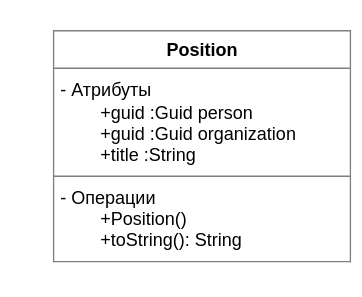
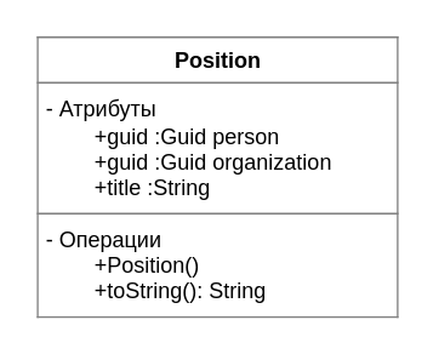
- <mxCell id="2" value="&lt;table border=&quot;1&quot; width=&quot;100%&quot; height=&quot;100%&quot; cellpadding=&quot;4&quot; style=&quot;width:100%;height:100%;border-collapse:collapse;&quot;&gt;&lt;tbody&gt;&lt;tr&gt;&lt;th align=&quot;center&quot;&gt;&lt;b&gt;Position&lt;/b&gt;&lt;/th&gt;&lt;/tr&gt;&lt;tr align=&quot;left&quot;&gt;&lt;td&gt;- Атрибуты&lt;br&gt;&lt;span style=&quot;white-space: pre;&quot;&gt;&#09;&lt;/span&gt;+guid :Guid person&lt;br&gt;&lt;span style=&quot;white-space: pre;&quot;&gt;&#09;&lt;/span&gt;+guid :Guid organization&lt;br&gt;&lt;div class=&quot;Box-sc-g0xbh4-0 code-navigation-cursor&quot; data-testid=&quot;navigation-cursor&quot; style=&quot;top: 180px; left: 553px;&quot; aria-hidden=&quot;true&quot;&gt; &lt;/div&gt;&lt;span style=&quot;white-space: pre;&quot;&gt;&#09;&lt;/span&gt;+title :String&lt;span style=&quot;white-space: pre;&quot;&gt;&#09;&lt;/span&gt;&lt;/td&gt;&lt;/tr&gt;&lt;tr&gt;&lt;td&gt;- Операции&lt;br&gt;&lt;div align=&quot;left&quot;&gt;&lt;span style=&quot;white-space: pre;&quot;&gt;&#09;&lt;/span&gt;+Position()&lt;br&gt;&lt;span style=&quot;white-space: pre;&quot;&gt;&#09;&lt;/span&gt;+toString(): String&lt;br&gt;&lt;/div&gt;&lt;/td&gt;&lt;/tr&gt;&lt;/tbody&gt;&lt;/table&gt;" style="text;html=1;whiteSpace=wrap;strokeColor=none;fillColor=none;overflow=fill;strokeWidth=1;" parent="1" vertex="1"><mxGeometry x="35" y="20" width="198.59" height="155.07" as="geometry" /></mxCell>
+ <mxCell id="2" value="&lt;table border=&quot;1&quot; width=&quot;100%&quot; height=&quot;100%&quot; cellpadding=&quot;4&quot; style=&quot;width:100%;height:100%;border-collapse:collapse;&quot;&gt;&lt;tbody&gt;&lt;tr&gt;&lt;th align=&quot;center&quot;&gt;&lt;b&gt;Position&lt;/b&gt;&lt;/th&gt;&lt;/tr&gt;&lt;tr align=&quot;left&quot;&gt;&lt;td&gt;- Атрибуты&lt;br&gt;&lt;span style=&quot;white-space: pre;&quot;&gt;&#09;&lt;/span&gt;+guid :Guid person&lt;br&gt;&lt;span style=&quot;white-space: pre;&quot;&gt;&#09;&lt;/span&gt;+guid :Guid organization&lt;br&gt;&lt;div class=&quot;Box-sc-g0xbh4-0 code-navigation-cursor&quot; data-testid=&quot;navigation-cursor&quot; style=&quot;top: 180px; left: 553px;&quot; aria-hidden=&quot;true&quot;&gt; &lt;/div&gt;&lt;span style=&quot;white-space: pre;&quot;&gt;&#09;&lt;/span&gt;+title :String&lt;span style=&quot;white-space: pre;&quot;&gt;&#09;&lt;/span&gt;&lt;/td&gt;&lt;/tr&gt;&lt;tr&gt;&lt;td&gt;- Операции&lt;br&gt;&lt;div align=&quot;left&quot;&gt;&lt;span style=&quot;white-space: pre;&quot;&gt;&#09;&lt;/span&gt;+Position()&lt;br&gt;&lt;span style=&quot;white-space: pre;&quot;&gt;&#09;&lt;/span&gt;+toString(): String&lt;br&gt;&lt;/div&gt;&lt;/td&gt;&lt;/tr&gt;&lt;/tbody&gt;&lt;/table&gt;" style="text;html=1;whiteSpace=wrap;strokeColor=none;fillColor=none;overflow=fill;strokeWidth=1;" parent="1" vertex="1"><mxGeometry x="20" y="20" width="198.59" height="155.07" as="geometry" /></mxCell>
